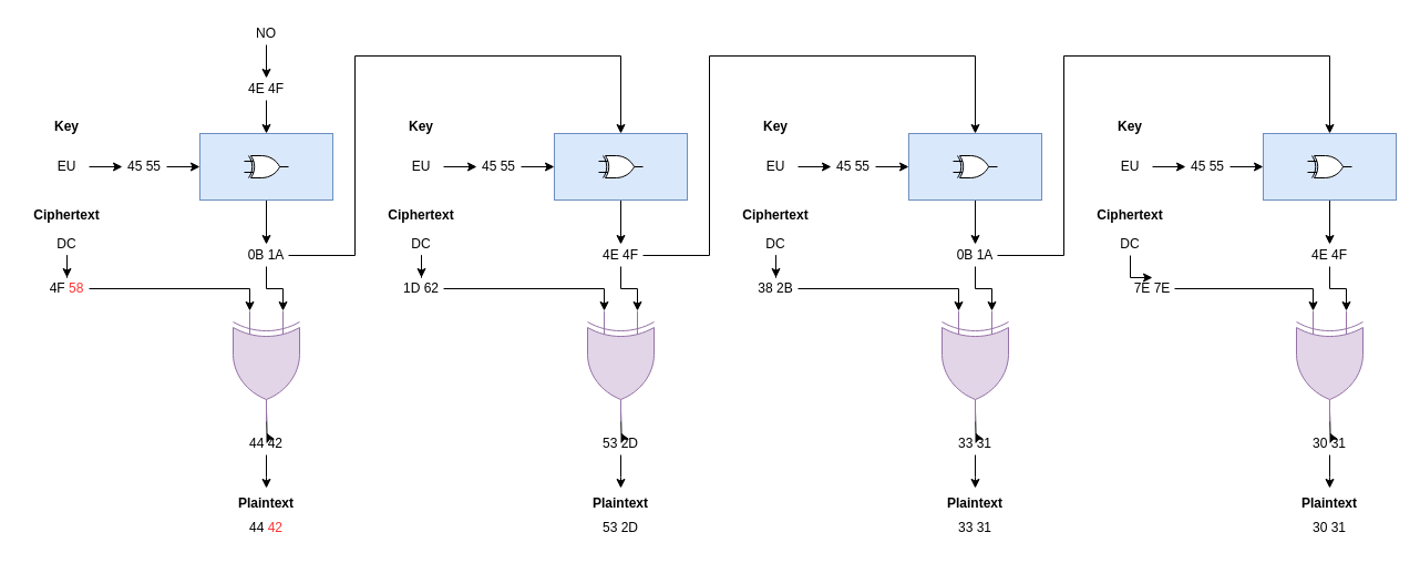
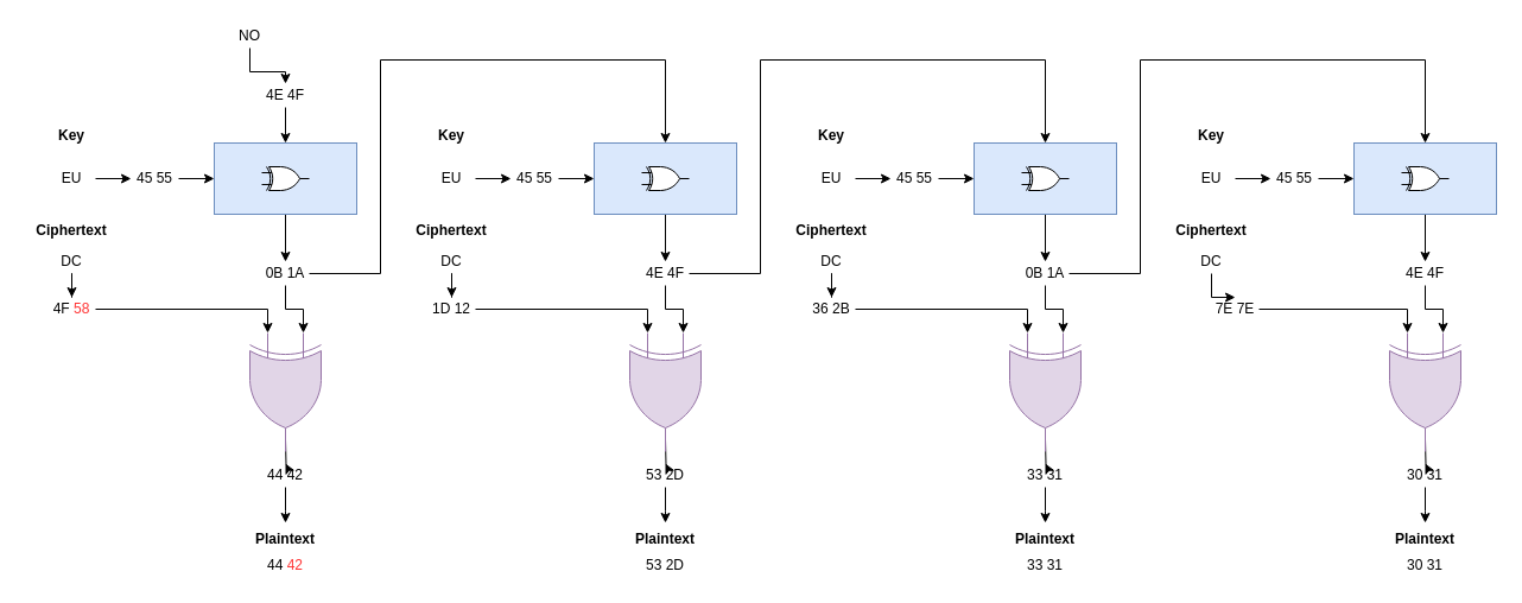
- <mxCell id="10" value="NO" style="text;html=1;strokeColor=none;fillColor=none;align=center;verticalAlign=middle;whiteSpace=wrap;rounded=0;" vertex="1" parent="1"><mxGeometry x="220" y="20" width="40" height="20" as="geometry" /></mxCell>
+ <mxCell id="10" value="NO" style="text;html=1;strokeColor=none;fillColor=none;align=center;verticalAlign=middle;whiteSpace=wrap;rounded=0;" vertex="1" parent="1"><mxGeometry x="190" y="20" width="40" height="20" as="geometry" /></mxCell>
- <mxCell id="34" value="1D 62" style="text;html=1;strokeColor=none;fillColor=none;align=center;verticalAlign=middle;whiteSpace=wrap;rounded=0;" vertex="1" parent="1"><mxGeometry x="360" y="250" width="40" height="20" as="geometry" /></mxCell>
+ <mxCell id="34" value="1D 12" style="text;html=1;strokeColor=none;fillColor=none;align=center;verticalAlign=middle;whiteSpace=wrap;rounded=0;" vertex="1" parent="1"><mxGeometry x="360" y="250" width="40" height="20" as="geometry" /></mxCell>
- <mxCell id="57" value="38 2B" style="text;html=1;strokeColor=none;fillColor=none;align=center;verticalAlign=middle;whiteSpace=wrap;rounded=0;" vertex="1" parent="1"><mxGeometry x="680" y="250" width="40" height="20" as="geometry" /></mxCell>
+ <mxCell id="57" value="36 2B" style="text;html=1;strokeColor=none;fillColor=none;align=center;verticalAlign=middle;whiteSpace=wrap;rounded=0;" vertex="1" parent="1"><mxGeometry x="680" y="250" width="40" height="20" as="geometry" /></mxCell>
